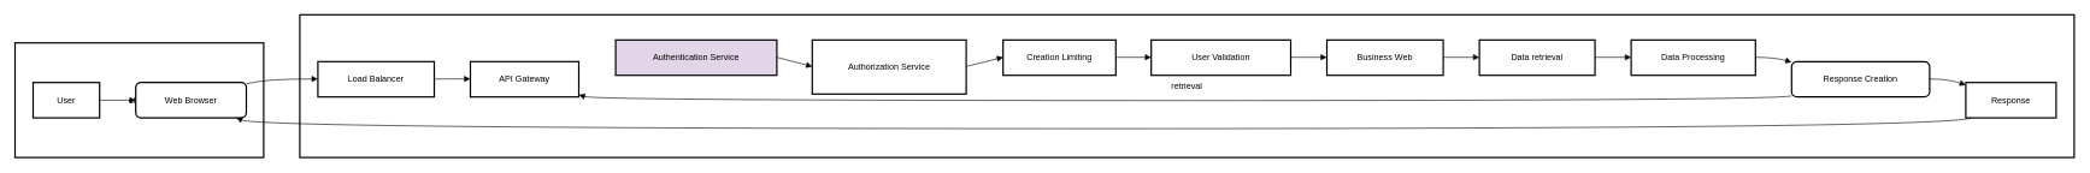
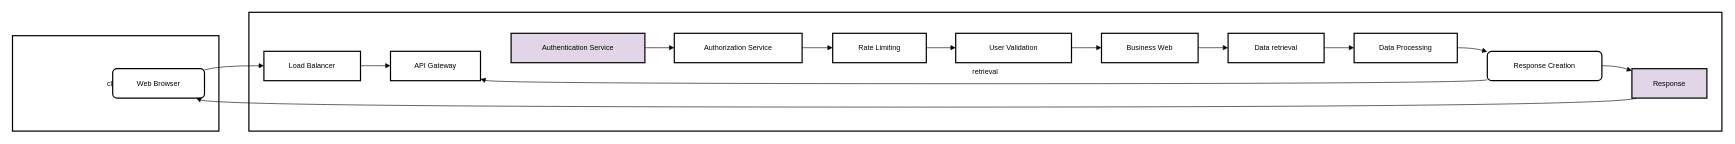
- <mxCell id="10" value="Creation Limiting" style="whiteSpace=wrap;strokeWidth=2;" vertex="1" parent="1"><mxGeometry x="1387" y="55" width="156" height="49" as="geometry" /></mxCell>
+ <mxCell id="10" value="Rate Limiting" style="whiteSpace=wrap;strokeWidth=2;" vertex="1" parent="1"><mxGeometry x="1387" y="55" width="156" height="49" as="geometry" /></mxCell>
- <mxCell id="9" value="Authorization Service" style="whiteSpace=wrap;strokeWidth=2;" vertex="1" parent="1"><mxGeometry x="1123" y="55" width="213" height="75" as="geometry" /></mxCell>
+ <mxCell id="9" value="Authorization Service" style="whiteSpace=wrap;strokeWidth=2;" vertex="1" parent="1"><mxGeometry x="1123" y="55" width="213" height="49" as="geometry" /></mxCell>
- <mxCell id="4" value="User" style="whiteSpace=wrap;strokeWidth=2;" vertex="1" parent="1"><mxGeometry x="45" y="114" width="92" height="49" as="geometry" /></mxCell>
- <mxCell id="17" value="" style="curved=1;startArrow=none;endArrow=block;exitX=1;exitY=0.5;entryX=0;entryY=0.5;" edge="1" parent="1" source="4" target="5"><mxGeometry relative="1" as="geometry"><Array as="points" /></mxGeometry></mxCell>
- <mxCell id="16" value="Response" style="whiteSpace=wrap;strokeWidth=2;" vertex="1" parent="1"><mxGeometry x="2719" y="114" width="125" height="49" as="geometry" /></mxCell>
+ <mxCell id="16" value="Response" style="whiteSpace=wrap;strokeWidth=2;fillColor=#e1d5e7;" vertex="1" parent="1"><mxGeometry x="2719" y="114" width="125" height="49" as="geometry" /></mxCell>
